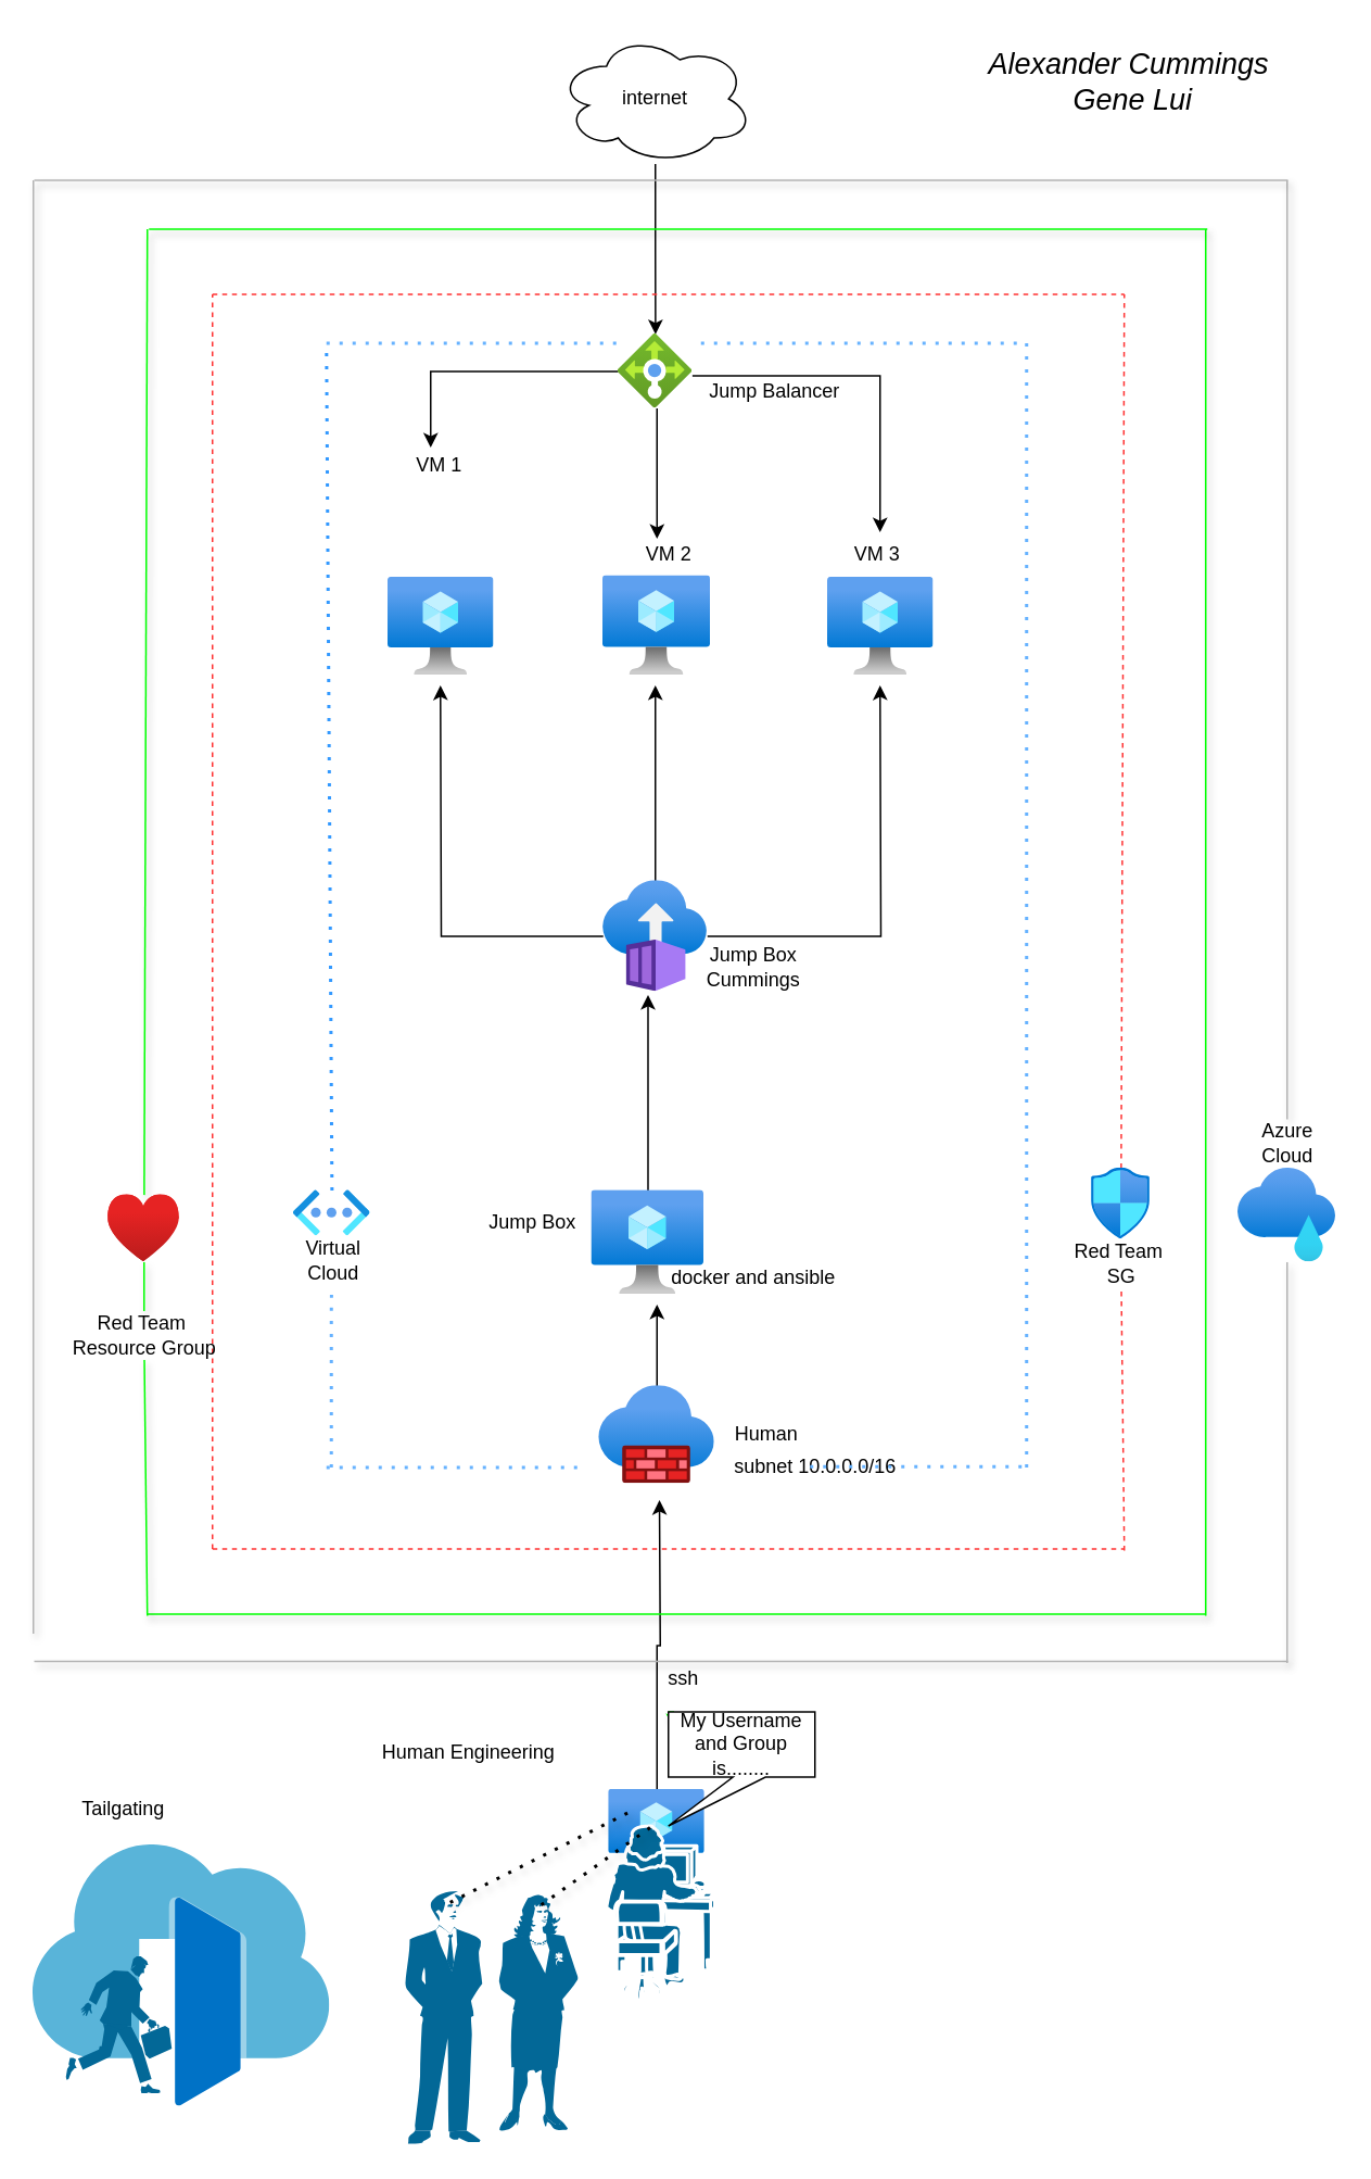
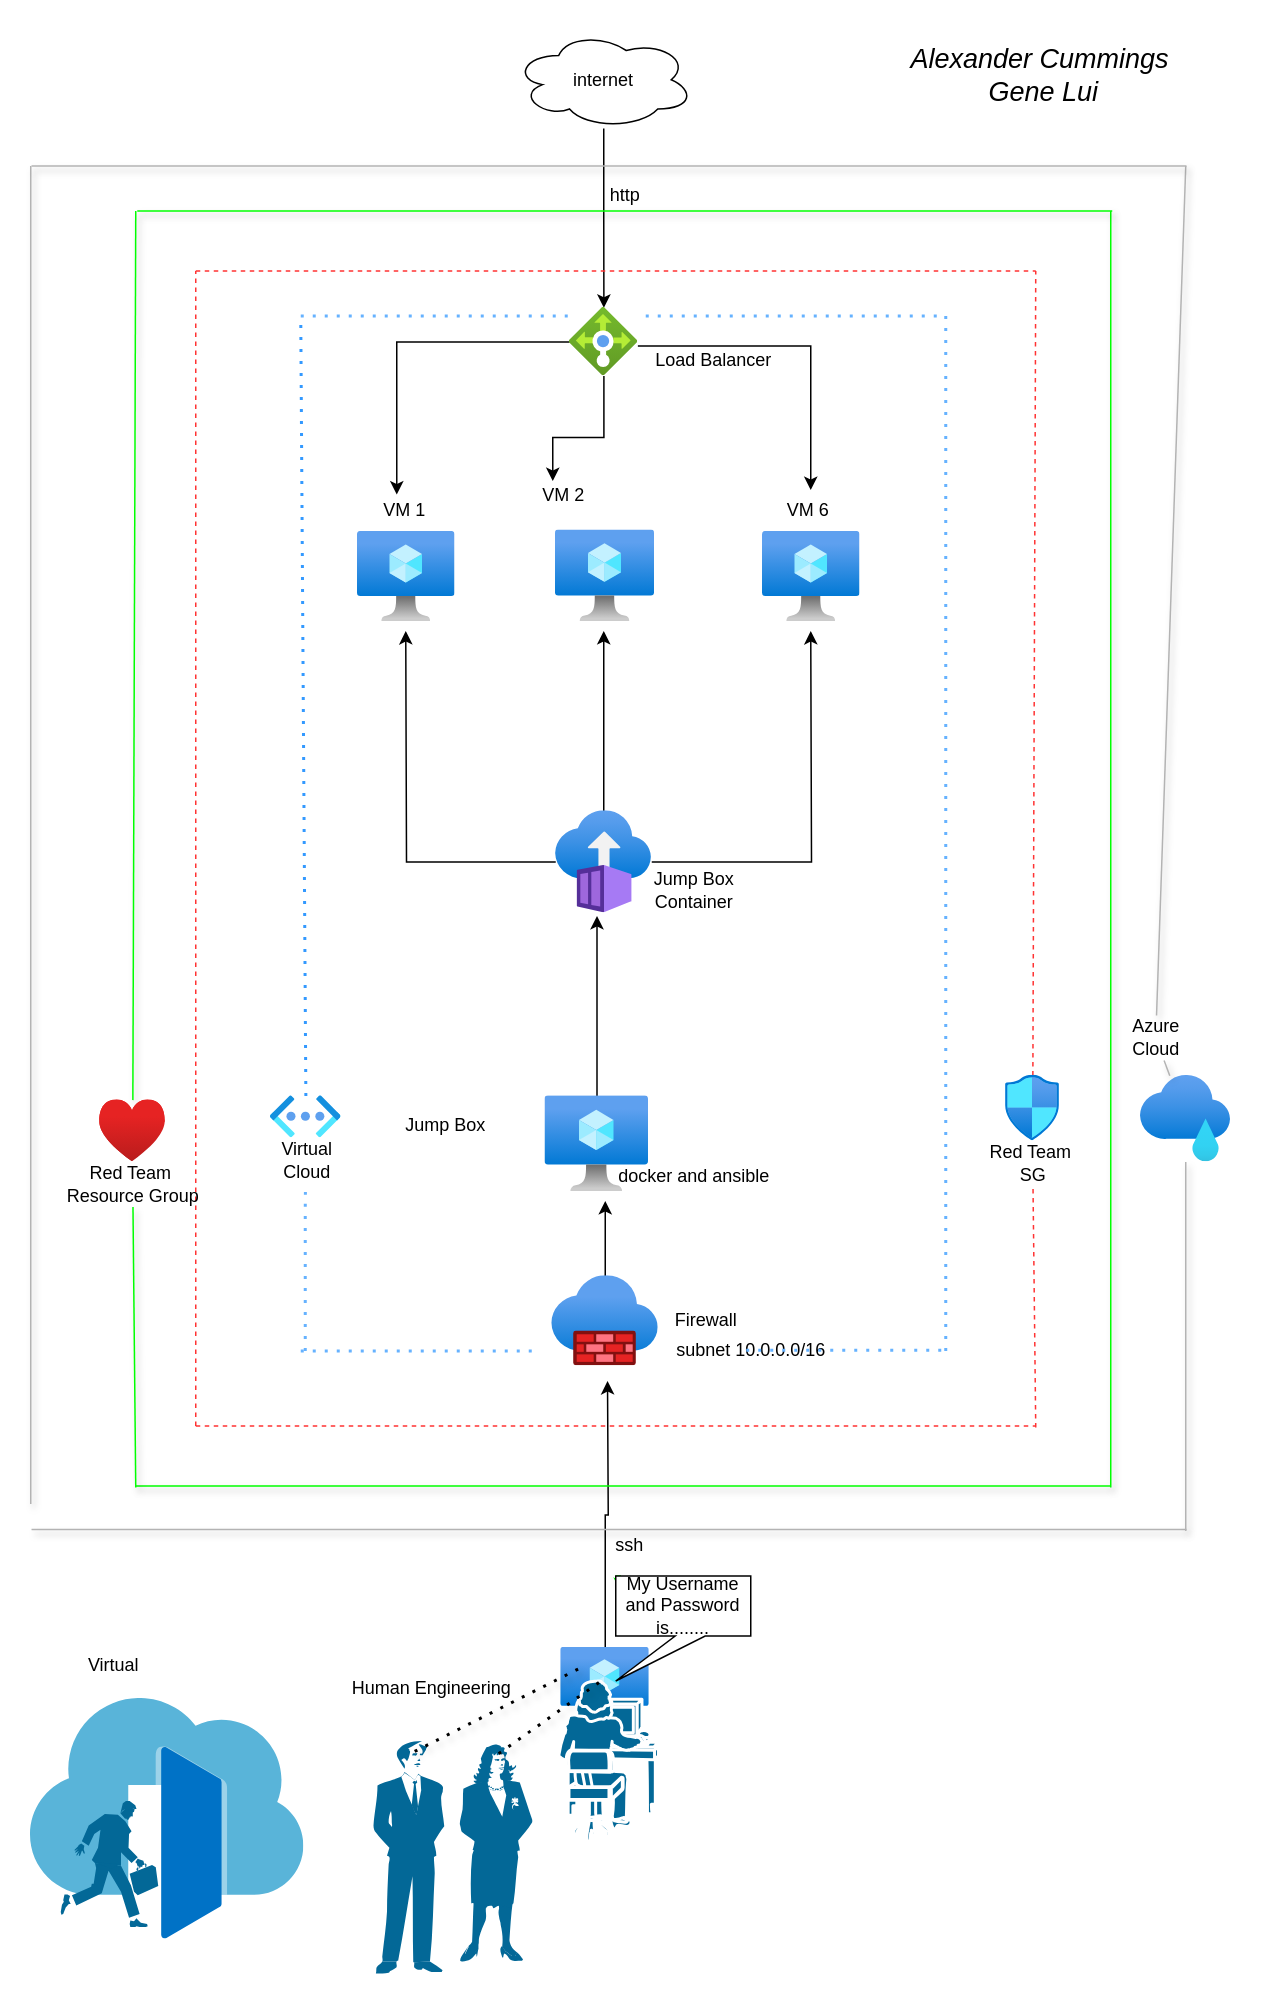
- <mxCell id="21" value="internet" style="ellipse;shape=cloud;whiteSpace=wrap;html=1;" vertex="1" parent="1"><mxGeometry x="342" width="120" height="80" as="geometry" y="20" /></mxCell>
+ <mxCell id="21" value="internet" style="ellipse;shape=cloud;whiteSpace=wrap;html=1;" vertex="1" parent="1"><mxGeometry x="342" y="20" width="120" height="65" as="geometry" /></mxCell>
+ <mxCell id="28" value="http" style="text;html=1;align=center;verticalAlign=middle;resizable=0;points=[];autosize=1;" vertex="1" parent="1"><mxGeometry x="396" y="120" width="40" height="20" as="geometry" /></mxCell>
- <mxCell id="14" value="Jump Balancer" style="text;html=1;align=center;verticalAlign=middle;resizable=0;points=[];autosize=1;" vertex="1" parent="1"><mxGeometry x="429.5" y="230" width="90" height="20" as="geometry" /></mxCell>
+ <mxCell id="14" value="Load Balancer" style="text;html=1;align=center;verticalAlign=middle;resizable=0;points=[];autosize=1;" vertex="1" parent="1"><mxGeometry x="429.5" y="230" width="90" height="20" as="geometry" /></mxCell>
- <mxCell id="5" value="VM 1" style="text;html=1;align=center;verticalAlign=middle;resizable=0;points=[];autosize=1;" vertex="1" parent="1"><mxGeometry x="248.5" y="275" width="40" height="20" as="geometry" /></mxCell>
+ <mxCell id="5" value="VM 1" style="text;html=1;align=center;verticalAlign=middle;resizable=0;points=[];autosize=1;" vertex="1" parent="1"><mxGeometry x="248.5" y="330" width="40" height="20" as="geometry" /></mxCell>
- <mxCell id="6" value="VM 2" style="text;html=1;align=center;verticalAlign=middle;resizable=0;points=[];autosize=1;" vertex="1" parent="1"><mxGeometry x="389.5" y="330" width="40" height="20" as="geometry" /></mxCell>
+ <mxCell id="6" value="VM 2" style="text;html=1;align=center;verticalAlign=middle;resizable=0;points=[];autosize=1;" vertex="1" parent="1"><mxGeometry x="354.5" y="320" width="40" height="20" as="geometry" /></mxCell>
- <mxCell id="7" value="VM 3" style="text;html=1;align=center;verticalAlign=middle;resizable=0;points=[];autosize=1;" vertex="1" parent="1"><mxGeometry x="518" y="330" width="40" height="20" as="geometry" /></mxCell>
+ <mxCell id="7" value="VM 6" style="text;html=1;align=center;verticalAlign=middle;resizable=0;points=[];autosize=1;" vertex="1" parent="1"><mxGeometry x="518" y="330" width="40" height="20" as="geometry" /></mxCell>
- <mxCell id="12" value="Jump Box&lt;br&gt;Cummings&lt;br&gt;" style="text;html=1;align=center;verticalAlign=middle;resizable=0;points=[];autosize=1;" vertex="1" parent="1"><mxGeometry x="427" y="578" width="70" height="30" as="geometry" /></mxCell>
+ <mxCell id="12" value="Jump Box&lt;br&gt;Container&lt;br&gt;" style="text;html=1;align=center;verticalAlign=middle;resizable=0;points=[];autosize=1;" vertex="1" parent="1"><mxGeometry x="427" y="578" width="70" height="30" as="geometry" /></mxCell>
- <mxCell id="72" value="Azure&lt;br&gt;Cloud" style="text;html=1;align=center;verticalAlign=middle;resizable=0;points=[];autosize=1;" vertex="1" parent="1"><mxGeometry x="765" y="686.29" width="50" height="30" as="geometry" /></mxCell>
+ <mxCell id="72" value="Azure&lt;br&gt;Cloud" style="text;html=1;align=center;verticalAlign=middle;resizable=0;points=[];autosize=1;" vertex="1" parent="1"><mxGeometry x="745" y="676.29" width="50" height="30" as="geometry" /></mxCell>
- <mxCell id="13" value="Jump Box&amp;nbsp;" style="text;html=1;align=center;verticalAlign=middle;resizable=0;points=[];autosize=1;" vertex="1" parent="1"><mxGeometry x="293" y="740" width="70" height="20" as="geometry" /></mxCell>
+ <mxCell id="13" value="Jump Box&amp;nbsp;" style="text;html=1;align=center;verticalAlign=middle;resizable=0;points=[];autosize=1;" vertex="1" parent="1"><mxGeometry x="263" y="740" width="70" height="20" as="geometry" /></mxCell>
- <mxCell id="74" value="Red Team&amp;nbsp;&lt;br&gt;Resource Group" style="text;html=1;align=center;verticalAlign=middle;resizable=0;points=[];autosize=1;" vertex="1" parent="1"><mxGeometry x="38" y="804" width="100" height="30" as="geometry" /></mxCell>
+ <mxCell id="74" value="Red Team&amp;nbsp;&lt;br&gt;Resource Group" style="text;html=1;align=center;verticalAlign=middle;resizable=0;points=[];autosize=1;" vertex="1" parent="1"><mxGeometry x="38" y="774" width="100" height="30" as="geometry" /></mxCell>
- <mxCell id="15" value="Human" style="text;html=1;align=center;verticalAlign=middle;resizable=0;points=[];autosize=1;" vertex="1" parent="1"><mxGeometry x="440" y="870" width="60" height="20" as="geometry" /></mxCell>
+ <mxCell id="15" value="Firewall" style="text;html=1;align=center;verticalAlign=middle;resizable=0;points=[];autosize=1;" vertex="1" parent="1"><mxGeometry x="440" y="870" width="60" height="20" as="geometry" /></mxCell>
- <mxCell id="63" value="My Username and Group is........" style="shape=callout;whiteSpace=wrap;html=1;perimeter=calloutPerimeter;size=30;position=0.44;position2=0;" vertex="1" parent="1"><mxGeometry x="410" y="1050" width="90" height="70" as="geometry" /></mxCell>
+ <mxCell id="63" value="My Username and Password is........" style="shape=callout;whiteSpace=wrap;html=1;perimeter=calloutPerimeter;size=30;position=0.44;position2=0;" vertex="1" parent="1"><mxGeometry x="410" y="1050" width="90" height="70" as="geometry" /></mxCell>
- <mxCell id="59" value="Human Engineering" style="text;html=1;align=center;verticalAlign=middle;resizable=0;points=[];autosize=1;" vertex="1" parent="1"><mxGeometry x="227" y="1065" width="120" height="20" as="geometry" /></mxCell>
+ <mxCell id="59" value="Human Engineering" style="text;html=1;align=center;verticalAlign=middle;resizable=0;points=[];autosize=1;" vertex="1" parent="1"><mxGeometry x="227" y="1115" width="120" height="20" as="geometry" /></mxCell>
- <mxCell id="56" value="Tailgating" style="text;html=1;align=center;verticalAlign=middle;resizable=0;points=[];autosize=1;" vertex="1" parent="1"><mxGeometry x="40" y="1100" width="70" height="20" as="geometry" /></mxCell>
+ <mxCell id="56" value="Virtual" style="text;html=1;align=center;verticalAlign=middle;resizable=0;points=[];autosize=1;" vertex="1" parent="1"><mxGeometry x="40" y="1100" width="70" height="20" as="geometry" /></mxCell>
